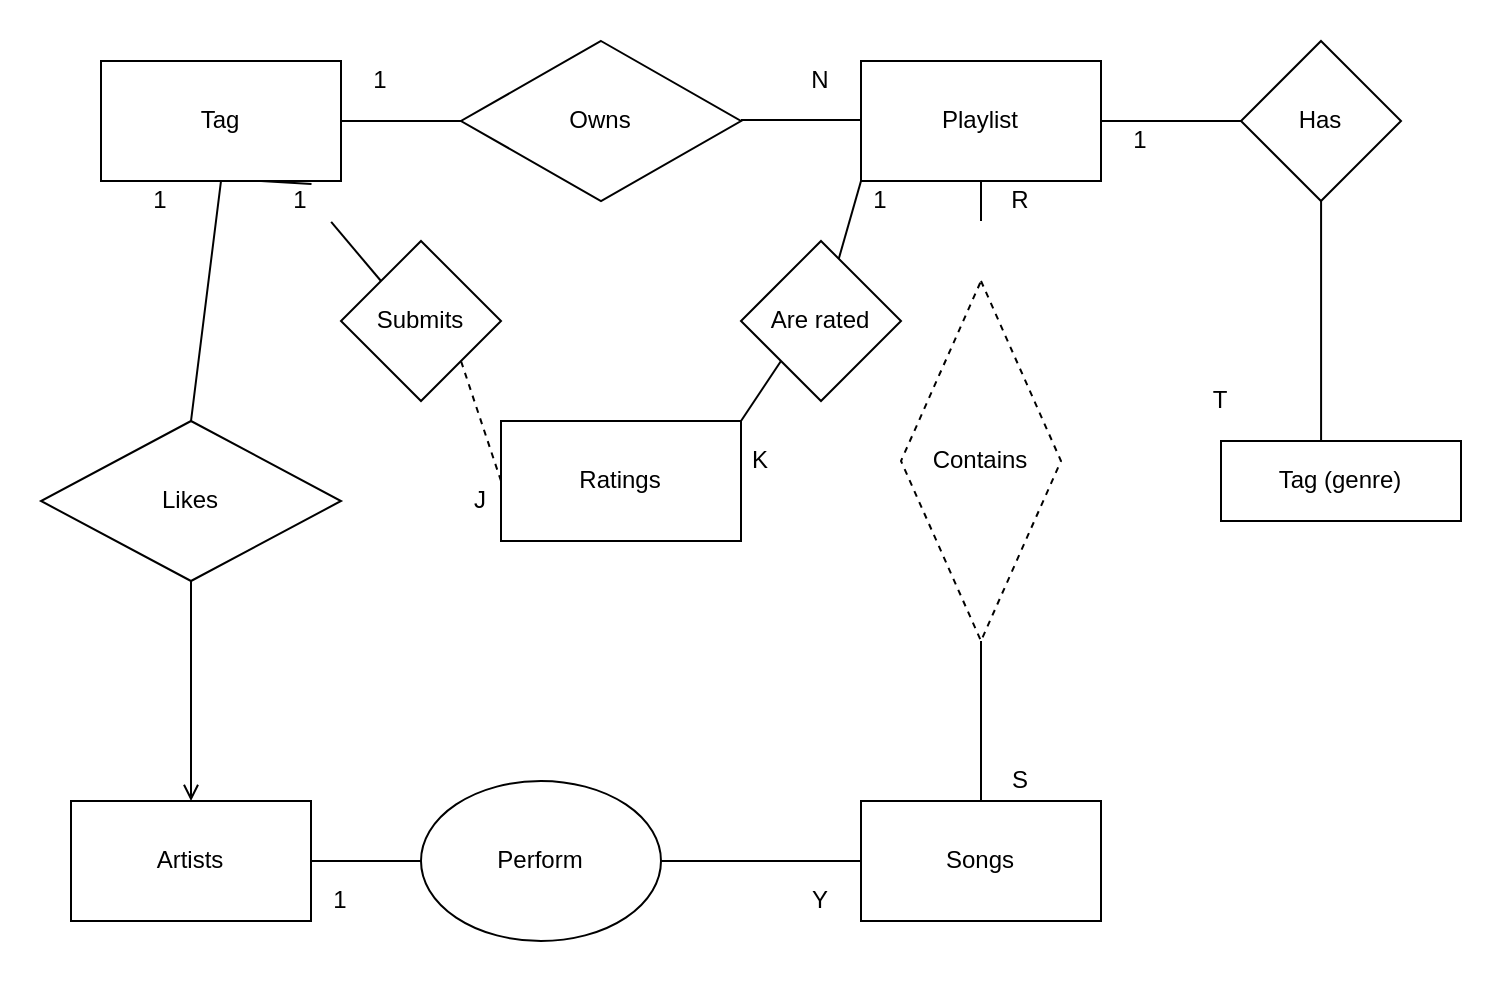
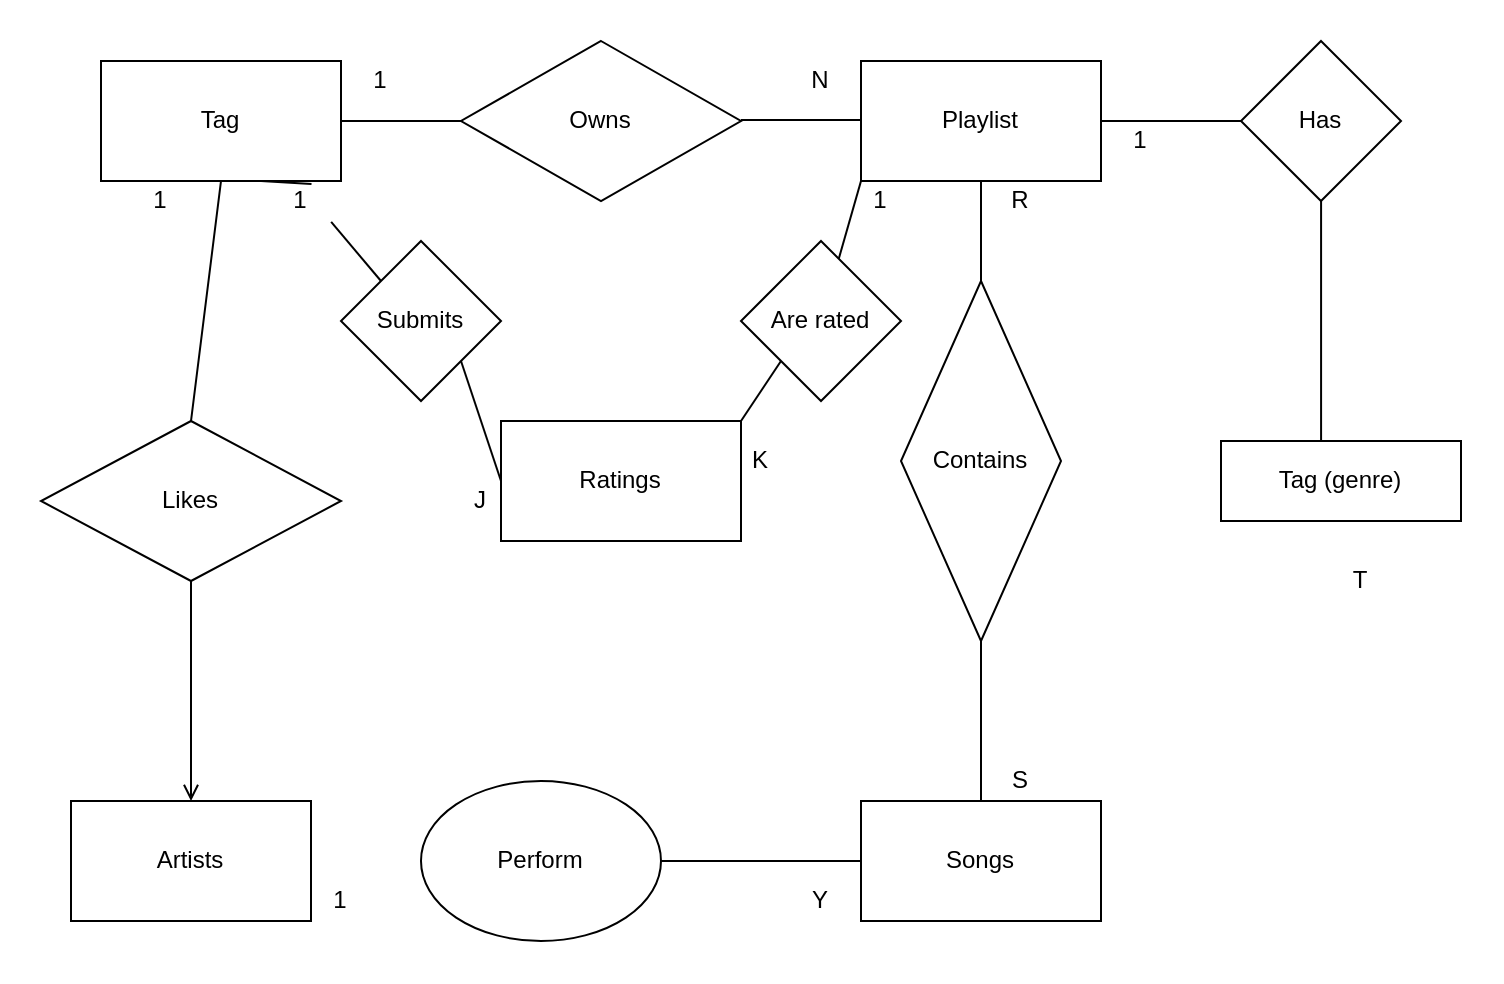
+ <mxCell id="4" value="" style="edgeStyle=orthogonalEdgeStyle;rounded=0;orthogonalLoop=1;jettySize=auto;html=1;endArrow=none;endFill=0;" parent="1" source="14" target="10" edge="1"><mxGeometry relative="1" as="geometry"><Array as="points"><mxPoint x="490" y="120" /><mxPoint x="490" y="120" /></Array></mxGeometry></mxCell>
- <mxCell id="41" value="T" style="text;html=1;strokeColor=none;fillColor=none;align=center;verticalAlign=middle;whiteSpace=wrap;rounded=0;" vertex="1" parent="1"><mxGeometry x="590" y="190" width="40" height="20" as="geometry" /></mxCell>
+ <mxCell id="41" value="T" style="text;html=1;strokeColor=none;fillColor=none;align=center;verticalAlign=middle;whiteSpace=wrap;rounded=0;" vertex="1" parent="1"><mxGeometry x="660" y="280" width="40" height="20" as="geometry" /></mxCell>
- <mxCell id="21" value="" style="endArrow=none;html=1;exitX=0;exitY=0.5;exitDx=0;exitDy=0;entryX=1;entryY=1;entryDx=0;entryDy=0;dashed=1;" parent="1" edge="1" target="18" source="17"><mxGeometry width="50" height="50" relative="1" as="geometry"><mxPoint x="210" y="230" as="sourcePoint" /><mxPoint x="230" y="200" as="targetPoint" /></mxGeometry></mxCell>
+ <mxCell id="21" value="" style="endArrow=none;html=1;exitX=0;exitY=0.5;exitDx=0;exitDy=0;entryX=1;entryY=1;entryDx=0;entryDy=0;" parent="1" edge="1" target="18" source="17"><mxGeometry width="50" height="50" relative="1" as="geometry"><mxPoint x="210" y="230" as="sourcePoint" /><mxPoint x="230" y="200" as="targetPoint" /></mxGeometry></mxCell>
- <mxCell id="10" value="Contains" style="rhombus;whiteSpace=wrap;html=1;dashed=1;" parent="1" vertex="1"><mxGeometry x="450" y="140" width="80" height="180" as="geometry" /></mxCell>
+ <mxCell id="10" value="Contains" style="rhombus;whiteSpace=wrap;html=1;" parent="1" vertex="1"><mxGeometry x="450" y="140" width="80" height="180" as="geometry" /></mxCell>
- <mxCell id="36" value="" style="endArrow=none;html=1;exitX=0;exitY=0.5;exitDx=0;exitDy=0;entryX=1;entryY=0.5;entryDx=0;entryDy=0;" edge="1" parent="1" source="35" target="34"><mxGeometry width="50" height="50" relative="1" as="geometry"><mxPoint x="105" y="300" as="sourcePoint" /><mxPoint x="105" y="410" as="targetPoint" /></mxGeometry></mxCell>
